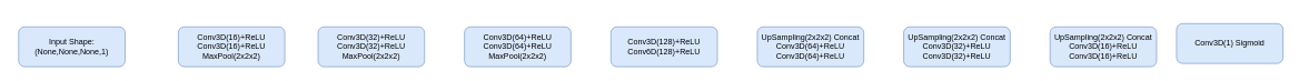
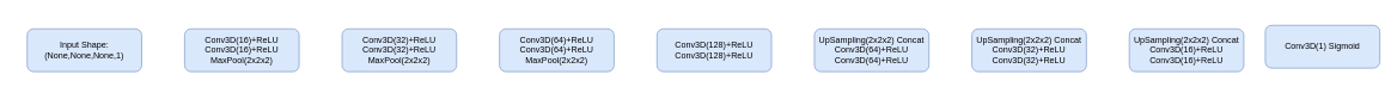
- <mxCell id="2" value="Input Shape: (None,None,None,1)" style="shape=rectangle;rounded=1;whiteSpace=wrap;html=1;fillColor=#dae8fc;strokeColor=#6c8ebf;" vertex="1" parent="1"><mxGeometry x="10" y="25" width="160" height="60" as="geometry" /></mxCell>
+ <mxCell id="2" value="Input Shape: (None,None,None,1)" style="shape=rectangle;rounded=1;whiteSpace=wrap;html=1;fillColor=#dae8fc;strokeColor=#6c8ebf;" vertex="1" parent="1"><mxGeometry x="20" y="25" width="160" height="60" as="geometry" /></mxCell>
- <mxCell id="3" value="Conv3D(16)+ReLU Conv3D(16)+ReLU MaxPool(2x2x2)" style="shape=rectangle;rounded=1;whiteSpace=wrap;html=1;fillColor=#dae8fc;strokeColor=#6c8ebf;" vertex="1" parent="1"><mxGeometry x="250" y="25" width="160" height="60" as="geometry" /></mxCell>
+ <mxCell id="3" value="Conv3D(16)+ReLU Conv3D(16)+ReLU MaxPool(2x2x2)" style="shape=rectangle;rounded=1;whiteSpace=wrap;html=1;fillColor=#dae8fc;strokeColor=#6c8ebf;" vertex="1" parent="1"><mxGeometry x="240" y="25" width="160" height="60" as="geometry" /></mxCell>
- <mxCell id="6" value="Conv3D(128)+ReLU Conv6D(128)+ReLU" style="shape=rectangle;rounded=1;whiteSpace=wrap;html=1;fillColor=#dae8fc;strokeColor=#6c8ebf;" vertex="1" parent="1"><mxGeometry x="900" y="25" width="160" height="60" as="geometry" /></mxCell>
+ <mxCell id="6" value="Conv3D(128)+ReLU Conv3D(128)+ReLU" style="shape=rectangle;rounded=1;whiteSpace=wrap;html=1;fillColor=#dae8fc;strokeColor=#6c8ebf;" vertex="1" parent="1"><mxGeometry x="900" y="25" width="160" height="60" as="geometry" /></mxCell>
